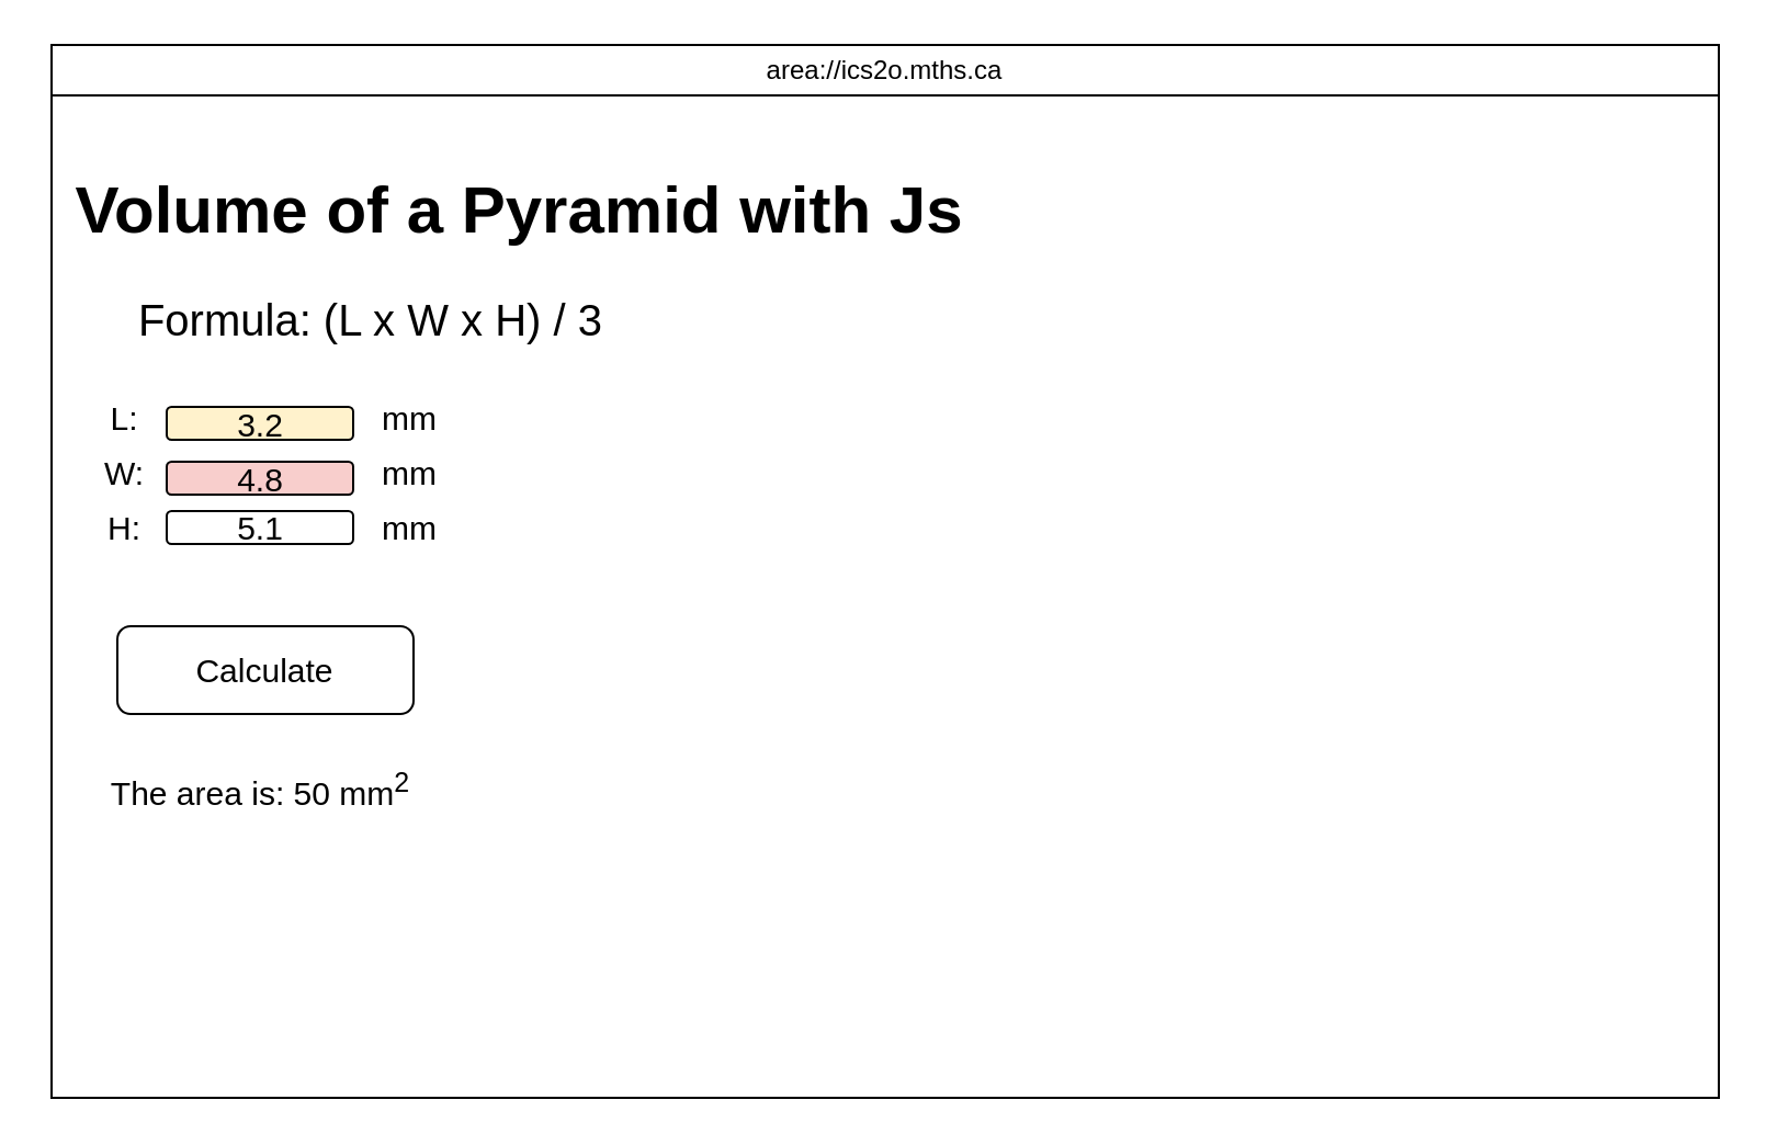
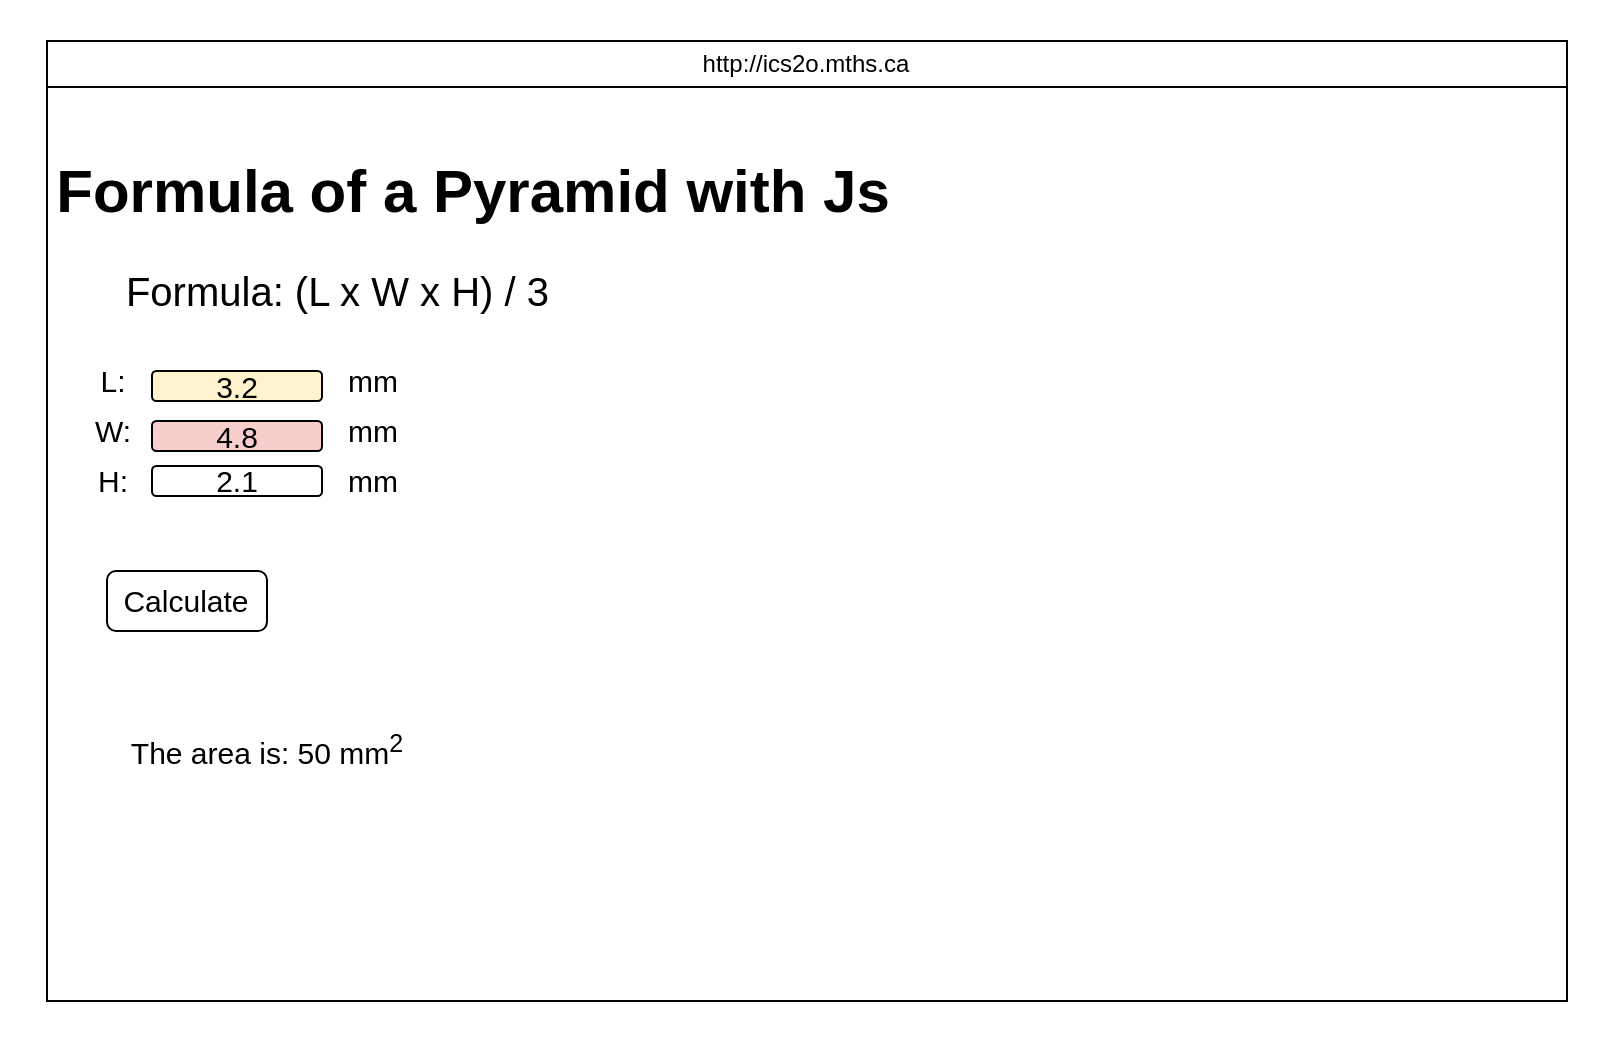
- <mxCell id="2" value="area://ics2o.mths.ca" style="swimlane;whiteSpace=wrap;html=1;fontStyle=0" parent="1" vertex="1"><mxGeometry x="23" y="20" width="760" height="480" as="geometry" /></mxCell>
+ <mxCell id="2" value="http://ics2o.mths.ca" style="swimlane;whiteSpace=wrap;html=1;fontStyle=0" parent="1" vertex="1"><mxGeometry x="23" y="20" width="760" height="480" as="geometry" /></mxCell>
- <mxCell id="3" value="&lt;h1&gt;&lt;font style=&quot;font-size: 30px;&quot;&gt;Volume of a Pyramid with Js&lt;/font&gt;&lt;/h1&gt;" style="text;html=1;align=center;verticalAlign=middle;resizable=0;points=[];autosize=1;strokeColor=none;fillColor=none;fontSize=15;" vertex="1" parent="2"><mxGeometry x="-2.5" y="30" width="430" height="90" as="geometry" /></mxCell>
+ <mxCell id="3" value="&lt;h1&gt;&lt;font style=&quot;font-size: 30px;&quot;&gt;Formula of a Pyramid with Js&lt;/font&gt;&lt;/h1&gt;" style="text;html=1;align=center;verticalAlign=middle;resizable=0;points=[];autosize=1;strokeColor=none;fillColor=none;fontSize=15;" vertex="1" parent="2"><mxGeometry x="-2.5" y="30" width="430" height="90" as="geometry" /></mxCell>
- <mxCell id="8" value="5.1" style="rounded=1;whiteSpace=wrap;html=1;fontSize=15;" vertex="1" parent="1"><mxGeometry x="75.5" y="232.5" width="85" height="15" as="geometry" /></mxCell>
+ <mxCell id="8" value="2.1" style="rounded=1;whiteSpace=wrap;html=1;fontSize=15;" vertex="1" parent="1"><mxGeometry x="75.5" y="232.5" width="85" height="15" as="geometry" /></mxCell>
- <mxCell id="14" value="Calculate" style="rounded=1;whiteSpace=wrap;html=1;fontSize=15;" vertex="1" parent="1"><mxGeometry x="53" y="285" width="135" height="40" as="geometry" /></mxCell>
+ <mxCell id="14" value="Calculate" style="rounded=1;whiteSpace=wrap;html=1;fontSize=15;" vertex="1" parent="1"><mxGeometry x="53" y="285" width="80" height="30" as="geometry" /></mxCell>
- <mxCell id="15" value="The area is: 50 mm&lt;sup&gt;2&lt;/sup&gt;" style="text;html=1;align=center;verticalAlign=middle;resizable=0;points=[];autosize=1;strokeColor=none;fillColor=none;fontSize=15;" vertex="1" parent="1"><mxGeometry x="38" y="340" width="160" height="40" as="geometry" /></mxCell>
+ <mxCell id="15" value="The area is: 50 mm&lt;sup&gt;2&lt;/sup&gt;" style="text;html=1;align=center;verticalAlign=middle;resizable=0;points=[];autosize=1;strokeColor=none;fillColor=none;fontSize=15;" vertex="1" parent="1"><mxGeometry x="53" y="355" width="160" height="40" as="geometry" /></mxCell>
